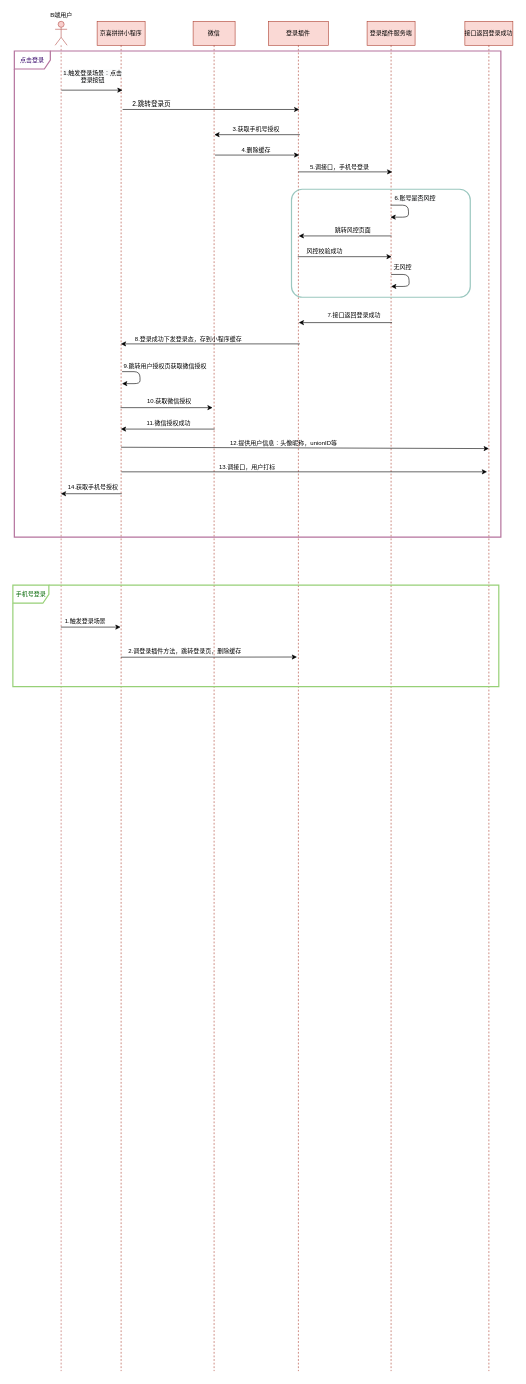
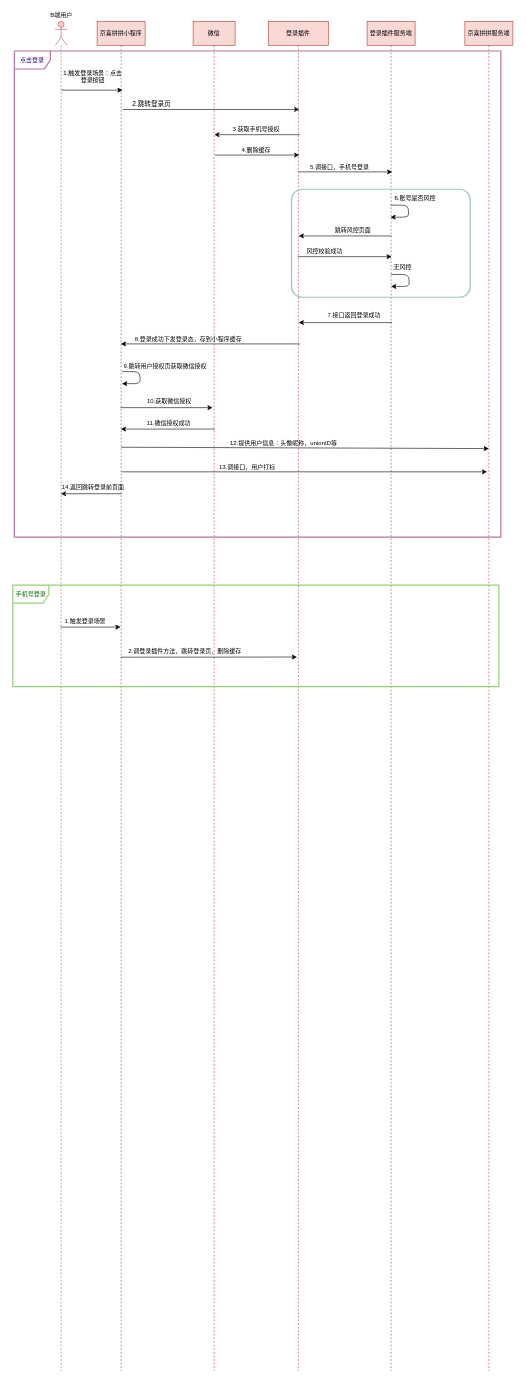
- <mxCell id="6" value="接口返回登录成功" style="shape=umlLifeline;perimeter=lifelinePerimeter;container=1;collapsible=0;recursiveResize=0;rounded=0;shadow=0;strokeWidth=1;fontSize=10;fillColor=#fad9d5;strokeColor=#ae4132;" vertex="1" parent="1"><mxGeometry x="774" y="35" width="80" height="2250" as="geometry" /></mxCell>
+ <mxCell id="6" value="京喜拼拼服务端" style="shape=umlLifeline;perimeter=lifelinePerimeter;container=1;collapsible=0;recursiveResize=0;rounded=0;shadow=0;strokeWidth=1;fontSize=10;fillColor=#fad9d5;strokeColor=#ae4132;" vertex="1" parent="1"><mxGeometry x="774" y="35" width="80" height="2250" as="geometry" /></mxCell>
- <mxCell id="48" value="14.获取手机号授权" style="text;html=1;align=center;verticalAlign=middle;resizable=0;points=[];autosize=1;fontSize=10;" vertex="1" parent="1"><mxGeometry x="94" y="801" width="120" height="20" as="geometry" /></mxCell>
+ <mxCell id="48" value="14.返回跳转登录前页面" style="text;html=1;align=center;verticalAlign=middle;resizable=0;points=[];autosize=1;fontSize=10;" vertex="1" parent="1"><mxGeometry x="94" y="801" width="120" height="20" as="geometry" /></mxCell>
